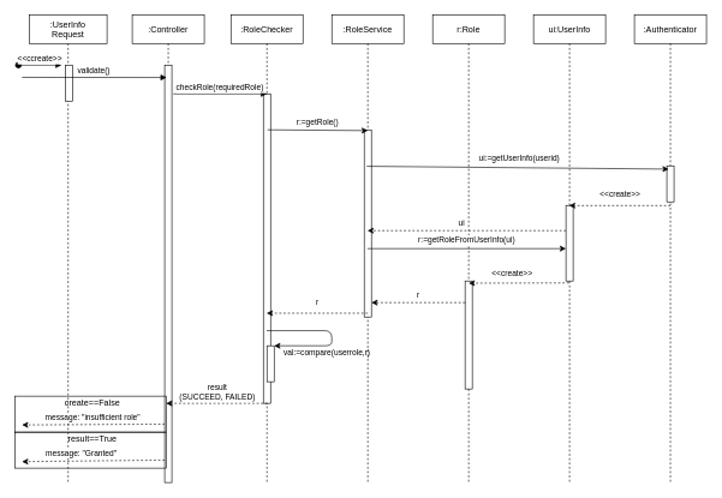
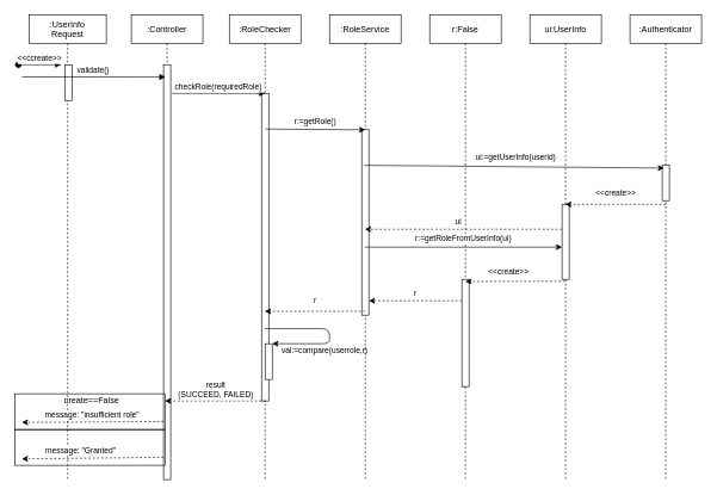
- <mxCell id="17" value="r:Role" style="shape=umlLifeline;perimeter=lifelinePerimeter;container=1;collapsible=0;recursiveResize=0;rounded=0;shadow=0;strokeWidth=1;" parent="1" vertex="1"><mxGeometry x="600" y="20" width="100" height="650" as="geometry" /></mxCell>
+ <mxCell id="17" value="r:False" style="shape=umlLifeline;perimeter=lifelinePerimeter;container=1;collapsible=0;recursiveResize=0;rounded=0;shadow=0;strokeWidth=1;" parent="1" vertex="1"><mxGeometry x="600" y="20" width="100" height="650" as="geometry" /></mxCell>
- <mxCell id="6" value="result==True" style="text;html=1;strokeColor=none;fillColor=none;align=center;verticalAlign=middle;whiteSpace=wrap;rounded=0;" parent="2" vertex="1"><mxGeometry x="68" y="580.0" width="40" height="20" as="geometry" /></mxCell>
